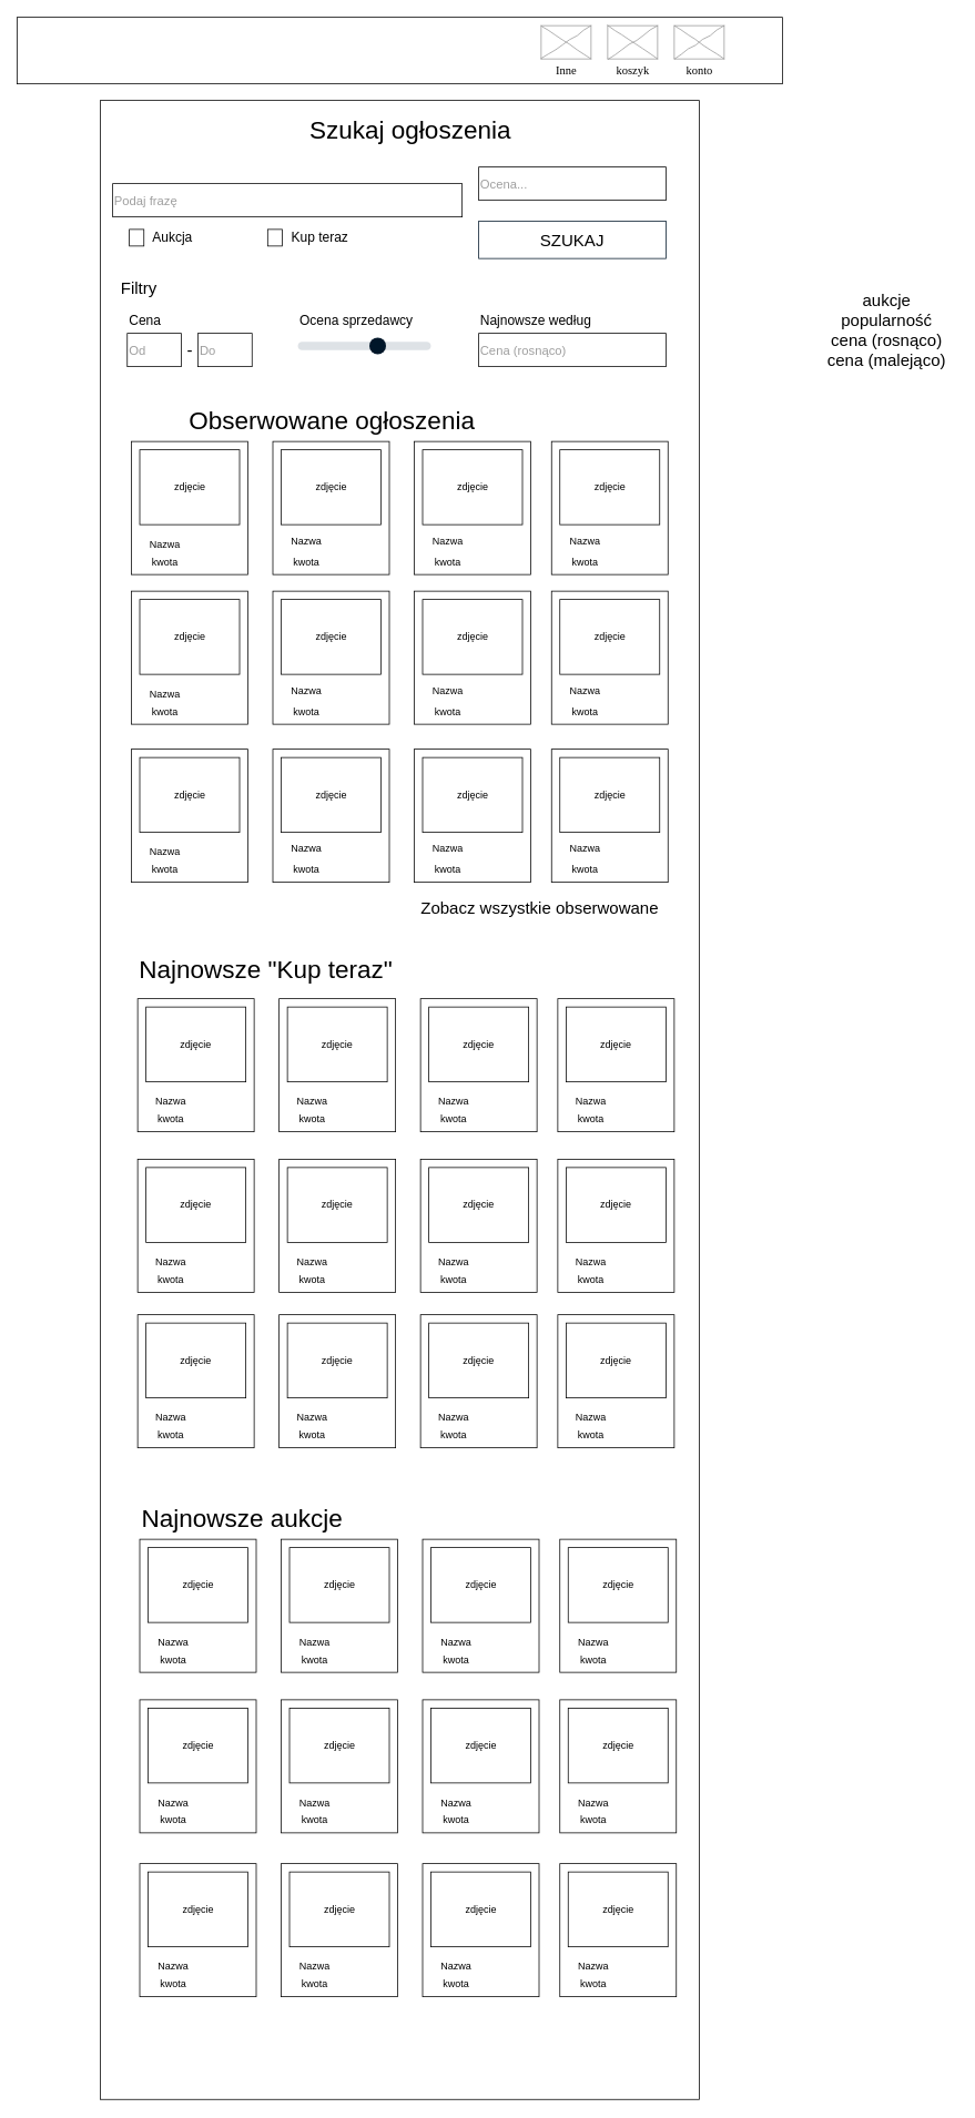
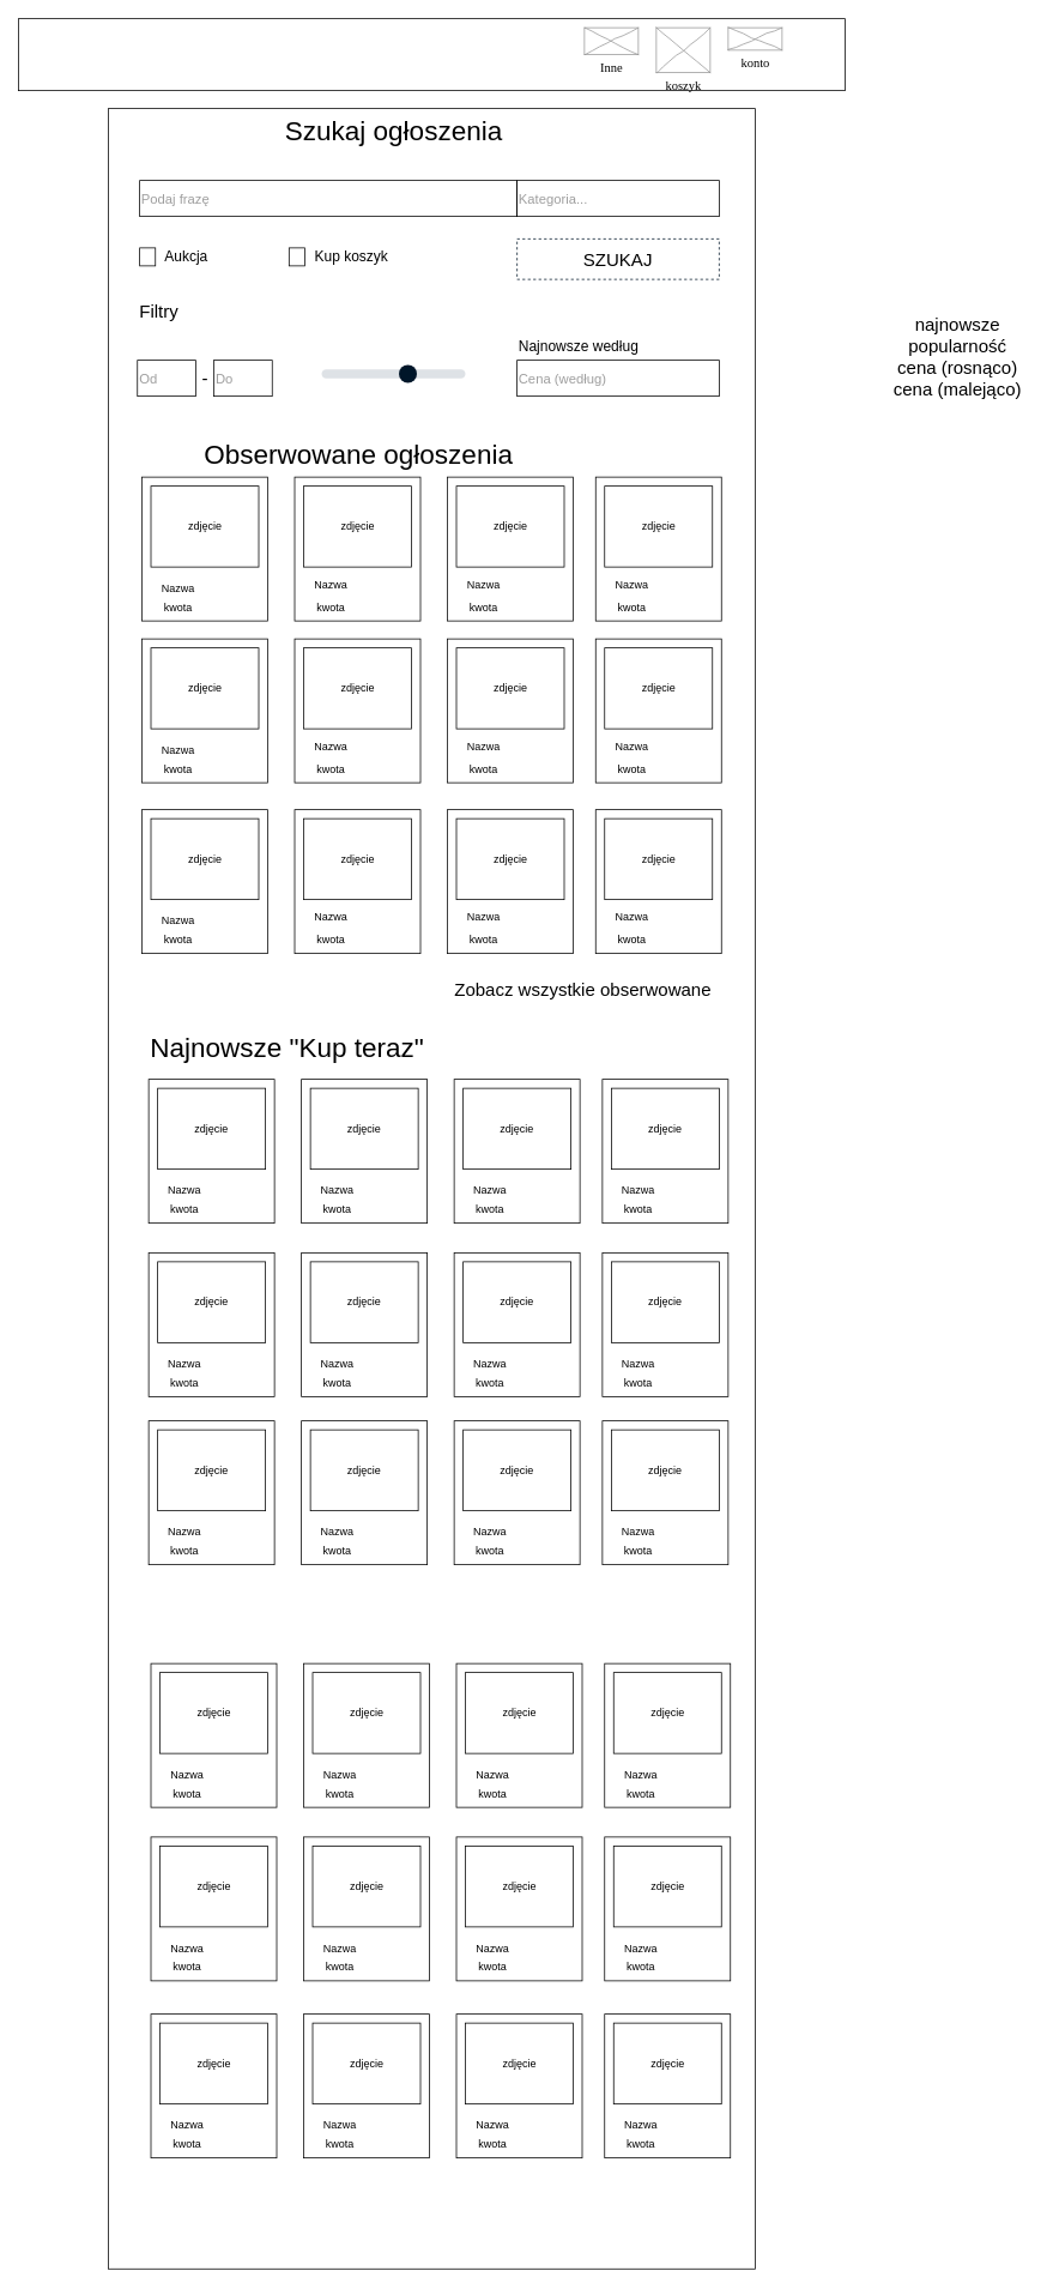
- <mxCell id="7" value="Inne" style="verticalLabelPosition=bottom;shadow=0;dashed=0;align=center;html=1;verticalAlign=top;strokeWidth=1;shape=mxgraph.mockup.graphics.simpleIcon;strokeColor=#999999;rounded=0;labelBackgroundColor=none;fontFamily=Verdana;fontSize=14;fontColor=#000000;comic=1;" parent="1" vertex="1"><mxGeometry x="650" y="30" width="60" height="40" as="geometry" /></mxCell>
+ <mxCell id="7" value="Inne" style="verticalLabelPosition=bottom;shadow=0;dashed=0;align=center;html=1;verticalAlign=top;strokeWidth=1;shape=mxgraph.mockup.graphics.simpleIcon;strokeColor=#999999;rounded=0;labelBackgroundColor=none;fontFamily=Verdana;fontSize=14;fontColor=#000000;comic=1;" parent="1" vertex="1"><mxGeometry x="650" y="30" width="60" height="30" as="geometry" /></mxCell>
- <mxCell id="5" value="koszyk" style="verticalLabelPosition=bottom;shadow=0;dashed=0;align=center;html=1;verticalAlign=top;strokeWidth=1;shape=mxgraph.mockup.graphics.simpleIcon;strokeColor=#999999;rounded=0;labelBackgroundColor=none;fontFamily=Verdana;fontSize=14;fontColor=#000000;comic=1;" parent="1" vertex="1"><mxGeometry x="730" y="30" width="60" height="40" as="geometry" /></mxCell>
+ <mxCell id="5" value="koszyk" style="verticalLabelPosition=bottom;shadow=0;dashed=0;align=center;html=1;verticalAlign=top;strokeWidth=1;shape=mxgraph.mockup.graphics.simpleIcon;strokeColor=#999999;rounded=0;labelBackgroundColor=none;fontFamily=Verdana;fontSize=14;fontColor=#000000;comic=1;" parent="1" vertex="1"><mxGeometry x="730" y="30" width="60" height="50" as="geometry" /></mxCell>
- <mxCell id="4" value="konto" style="verticalLabelPosition=bottom;shadow=0;dashed=0;align=center;html=1;verticalAlign=top;strokeWidth=1;shape=mxgraph.mockup.graphics.simpleIcon;strokeColor=#999999;rounded=0;labelBackgroundColor=none;fontFamily=Verdana;fontSize=14;fontColor=#000000;comic=1;" parent="1" vertex="1"><mxGeometry x="810" y="30" width="60" height="40" as="geometry" /></mxCell>
+ <mxCell id="4" value="konto" style="verticalLabelPosition=bottom;shadow=0;dashed=0;align=center;html=1;verticalAlign=top;strokeWidth=1;shape=mxgraph.mockup.graphics.simpleIcon;strokeColor=#999999;rounded=0;labelBackgroundColor=none;fontFamily=Verdana;fontSize=14;fontColor=#000000;comic=1;" parent="1" vertex="1"><mxGeometry x="810" y="30" width="60" height="25" as="geometry" /></mxCell>
- <mxCell id="6" value="&lt;span style=&quot;font-size: 30px;&quot;&gt;Szukaj ogłoszenia&lt;/span&gt;" style="text;html=1;strokeColor=none;fillColor=none;align=center;verticalAlign=middle;whiteSpace=wrap;rounded=0;" parent="1" vertex="1"><mxGeometry x="347.5" y="140" width="290" height="30" as="geometry" /></mxCell>
+ <mxCell id="6" value="&lt;span style=&quot;font-size: 30px;&quot;&gt;Szukaj ogłoszenia&lt;/span&gt;" style="text;html=1;strokeColor=none;fillColor=none;align=center;verticalAlign=middle;whiteSpace=wrap;rounded=0;" parent="1" vertex="1"><mxGeometry x="292.5" y="130" width="290" height="30" as="geometry" /></mxCell>
- <mxCell id="73" value="&lt;span style=&quot;font-size: 15px;&quot;&gt;Ocena...&lt;br style=&quot;font-size: 15px;&quot;&gt;&lt;/span&gt;" style="rounded=0;whiteSpace=wrap;html=1;fontSize=15;fillColor=none;verticalAlign=middle;align=left;fontColor=#9E9E9E;" vertex="1" parent="1"><mxGeometry x="575" y="200" width="225" height="40" as="geometry" /></mxCell>
+ <mxCell id="73" value="&lt;span style=&quot;font-size: 15px;&quot;&gt;Kategoria...&lt;br style=&quot;font-size: 15px;&quot;&gt;&lt;/span&gt;" style="rounded=0;whiteSpace=wrap;html=1;fontSize=15;fillColor=none;verticalAlign=middle;align=left;fontColor=#9E9E9E;" vertex="1" parent="1"><mxGeometry x="575" y="200" width="225" height="40" as="geometry" /></mxCell>
- <mxCell id="82" value="&lt;span style=&quot;font-size: 15px;&quot;&gt;Podaj frazę&lt;br style=&quot;font-size: 15px;&quot;&gt;&lt;/span&gt;" style="rounded=0;whiteSpace=wrap;html=1;fontSize=15;fillColor=none;verticalAlign=middle;align=left;fontColor=#9E9E9E;" parent="1" vertex="1"><mxGeometry x="135" y="220" width="420" height="40" as="geometry" /></mxCell>
+ <mxCell id="82" value="&lt;span style=&quot;font-size: 15px;&quot;&gt;Podaj frazę&lt;br style=&quot;font-size: 15px;&quot;&gt;&lt;/span&gt;" style="rounded=0;whiteSpace=wrap;html=1;fontSize=15;fillColor=none;verticalAlign=middle;align=left;fontColor=#9E9E9E;" parent="1" vertex="1"><mxGeometry x="155" y="200" width="420" height="40" as="geometry" /></mxCell>
- <mxCell id="85" value="&lt;span style=&quot;font-size: 16px;&quot;&gt;Kup teraz&lt;/span&gt;" style="text;html=1;strokeColor=none;fillColor=none;align=left;verticalAlign=bottom;whiteSpace=wrap;rounded=0;fontSize=30;" parent="83" vertex="1"><mxGeometry x="26.25" width="166.25" height="30" as="geometry" /></mxCell>
+ <mxCell id="85" value="&lt;span style=&quot;font-size: 16px;&quot;&gt;Kup koszyk&lt;/span&gt;" style="text;html=1;strokeColor=none;fillColor=none;align=left;verticalAlign=bottom;whiteSpace=wrap;rounded=0;fontSize=30;" parent="83" vertex="1"><mxGeometry x="26.25" width="166.25" height="30" as="geometry" /></mxCell>
- <mxCell id="176" value="SZUKAJ" style="rounded=0;whiteSpace=wrap;html=1;fontSize=20;strokeColor=#001629;" vertex="1" parent="1"><mxGeometry x="575" y="265" width="225" height="45" as="geometry" /></mxCell>
+ <mxCell id="176" value="SZUKAJ" style="rounded=0;whiteSpace=wrap;html=1;fontSize=20;strokeColor=#001629;dashed=1;" vertex="1" parent="1"><mxGeometry x="575" y="265" width="225" height="45" as="geometry" /></mxCell>
- <mxCell id="74" value="&lt;font style=&quot;font-size: 20px;&quot;&gt;Filtry&lt;/font&gt;" style="text;html=1;strokeColor=none;fillColor=none;align=left;verticalAlign=middle;whiteSpace=wrap;rounded=0;" vertex="1" parent="1"><mxGeometry x="142.5" y="330" width="340" height="30" as="geometry" /></mxCell>
+ <mxCell id="74" value="&lt;font style=&quot;font-size: 20px;&quot;&gt;Filtry&lt;/font&gt;" style="text;html=1;strokeColor=none;fillColor=none;align=left;verticalAlign=middle;whiteSpace=wrap;rounded=0;" vertex="1" parent="1"><mxGeometry x="152.5" y="330" width="340" height="30" as="geometry" /></mxCell>
- <mxCell id="76" value="&lt;span style=&quot;font-size: 16px;&quot;&gt;Cena&lt;/span&gt;" style="text;html=1;strokeColor=none;fillColor=none;align=left;verticalAlign=bottom;whiteSpace=wrap;rounded=0;fontSize=30;" vertex="1" parent="1"><mxGeometry x="152.5" y="370" width="166.25" height="30" as="geometry" /></mxCell>
- <mxCell id="80" value="&lt;span style=&quot;font-size: 16px;&quot;&gt;Ocena sprzedawcy&lt;/span&gt;" style="text;html=1;strokeColor=none;fillColor=none;align=left;verticalAlign=bottom;whiteSpace=wrap;rounded=0;fontSize=30;" vertex="1" parent="1"><mxGeometry x="357.5" y="370" width="166.25" height="30" as="geometry" /></mxCell>
- <mxCell id="92" value="aukcje&lt;br&gt;popularność&lt;br&gt;cena (rosnąco)&lt;br&gt;cena (malejąco)" style="text;html=1;align=center;verticalAlign=middle;resizable=0;points=[];autosize=1;strokeColor=none;fillColor=none;fontSize=20;" vertex="1" parent="1"><mxGeometry x="980" y="340" width="170" height="110" as="geometry" /></mxCell>
+ <mxCell id="92" value="najnowsze&lt;br&gt;popularność&lt;br&gt;cena (rosnąco)&lt;br&gt;cena (malejąco)" style="text;html=1;align=center;verticalAlign=middle;resizable=0;points=[];autosize=1;strokeColor=none;fillColor=none;fontSize=20;" vertex="1" parent="1"><mxGeometry x="980" y="340" width="170" height="110" as="geometry" /></mxCell>
- <mxCell id="89" value="&lt;span style=&quot;font-size: 15px;&quot;&gt;Cena (rosnąco)&lt;br style=&quot;font-size: 15px;&quot;&gt;&lt;/span&gt;" style="rounded=0;whiteSpace=wrap;html=1;fontSize=15;fillColor=none;verticalAlign=middle;align=left;fontColor=#9E9E9E;" vertex="1" parent="1"><mxGeometry x="575" y="400" width="225" height="40" as="geometry" /></mxCell>
+ <mxCell id="89" value="&lt;span style=&quot;font-size: 15px;&quot;&gt;Cena (według)&lt;br style=&quot;font-size: 15px;&quot;&gt;&lt;/span&gt;" style="rounded=0;whiteSpace=wrap;html=1;fontSize=15;fillColor=none;verticalAlign=middle;align=left;fontColor=#9E9E9E;" vertex="1" parent="1"><mxGeometry x="575" y="400" width="225" height="40" as="geometry" /></mxCell>
- <mxCell id="143" value="Zobacz wszystkie obserwowane" style="text;html=1;align=center;verticalAlign=middle;resizable=0;points=[];autosize=1;strokeColor=none;fillColor=none;fontSize=20;" vertex="1" parent="1"><mxGeometry x="492.5" y="1070" width="310" height="40" as="geometry" /></mxCell>
+ <mxCell id="143" value="Zobacz wszystkie obserwowane" style="text;html=1;align=center;verticalAlign=middle;resizable=0;points=[];autosize=1;strokeColor=none;fillColor=none;fontSize=20;" vertex="1" parent="1"><mxGeometry x="492.5" y="1080" width="310" height="40" as="geometry" /></mxCell>
- <mxCell id="93" value="&lt;span style=&quot;font-size: 30px;&quot;&gt;Najnowsze aukcje&lt;/span&gt;" style="text;html=1;strokeColor=none;fillColor=none;align=left;verticalAlign=middle;whiteSpace=wrap;rounded=0;" vertex="1" parent="1"><mxGeometry x="167.5" y="1810" width="290" height="30" as="geometry" /></mxCell>
